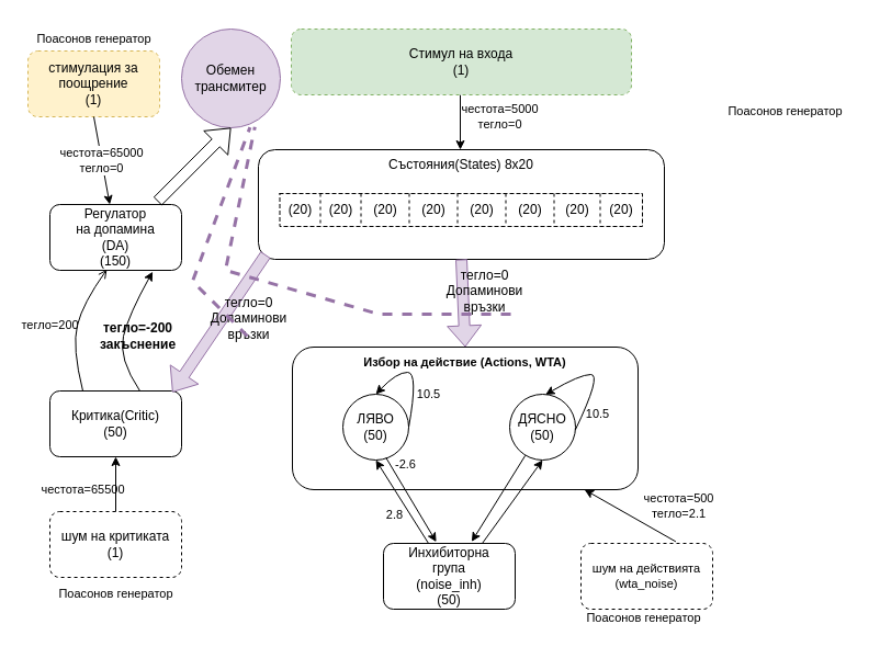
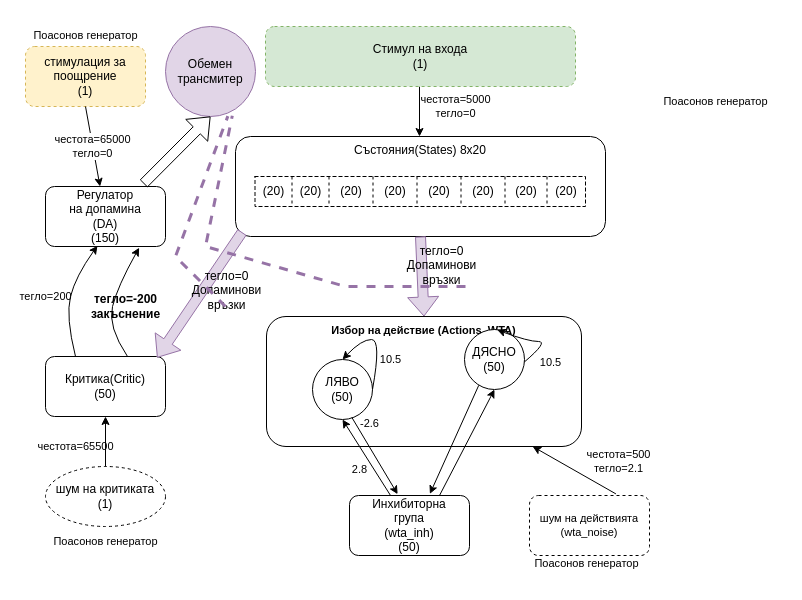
- <mxCell id="36" value="тегло=200" style="curved=1;endArrow=open;html=1;rounded=0;exitX=0.25;exitY=0;exitDx=0;exitDy=0;entryX=0.433;entryY=0.987;entryDx=0;entryDy=0;entryPerimeter=0;labelBackgroundColor=none;" parent="1" source="18" target="16" edge="1"><mxGeometry x="-0.069" y="24" width="50" height="50" relative="1" as="geometry"><mxPoint x="75" y="326" as="sourcePoint" /><mxPoint x="125" y="276" as="targetPoint" /><Array as="points"><mxPoint x="65" y="316" /><mxPoint x="75" y="276" /></Array><mxPoint as="offset" /></mxGeometry></mxCell>
+ <mxCell id="36" value="тегло=200" style="curved=1;endArrow=classic;html=1;rounded=0;exitX=0.25;exitY=0;exitDx=0;exitDy=0;entryX=0.433;entryY=0.987;entryDx=0;entryDy=0;entryPerimeter=0;labelBackgroundColor=none;" parent="1" source="18" target="16" edge="1"><mxGeometry x="-0.069" y="24" width="50" height="50" relative="1" as="geometry"><mxPoint x="75" y="326" as="sourcePoint" /><mxPoint x="125" y="276" as="targetPoint" /><Array as="points"><mxPoint x="65" y="316" /><mxPoint x="75" y="276" /></Array><mxPoint as="offset" /></mxGeometry></mxCell>
- <mxCell id="22" value="ДЯСНО&lt;br&gt;(50)" style="ellipse;whiteSpace=wrap;html=1;aspect=fixed;verticalAlign=middle;" parent="1" vertex="1"><mxGeometry x="464" y="359" width="60" height="60" as="geometry" /></mxCell>
+ <mxCell id="22" value="ДЯСНО&lt;br&gt;(50)" style="ellipse;whiteSpace=wrap;html=1;aspect=fixed;verticalAlign=middle;" parent="1" vertex="1"><mxGeometry x="464" y="329" width="60" height="60" as="geometry" /></mxCell>
- <mxCell id="19" value="шум на критиката&lt;br&gt;(1)" style="rounded=1;whiteSpace=wrap;html=1;dashed=1;" parent="1" vertex="1"><mxGeometry x="45" y="466" width="120" height="60" as="geometry" /></mxCell>
+ <mxCell id="19" value="шум на критиката&lt;br&gt;(1)" style="ellipse;whiteSpace=wrap;html=1;dashed=1;" parent="1" vertex="1"><mxGeometry x="45" y="466" width="120" height="60" as="geometry" /></mxCell>
- <mxCell id="27" value="Инхибиторна &lt;br&gt;група&lt;br&gt;(noise_inh)&lt;br&gt;(50)" style="rounded=1;whiteSpace=wrap;html=1;" parent="1" vertex="1"><mxGeometry x="349" y="495" width="120" height="60" as="geometry" /></mxCell>
+ <mxCell id="27" value="Инхибиторна &lt;br&gt;група&lt;br&gt;(wta_inh)&lt;br&gt;(50)" style="rounded=1;whiteSpace=wrap;html=1;" parent="1" vertex="1"><mxGeometry x="349" y="495" width="120" height="60" as="geometry" /></mxCell>
